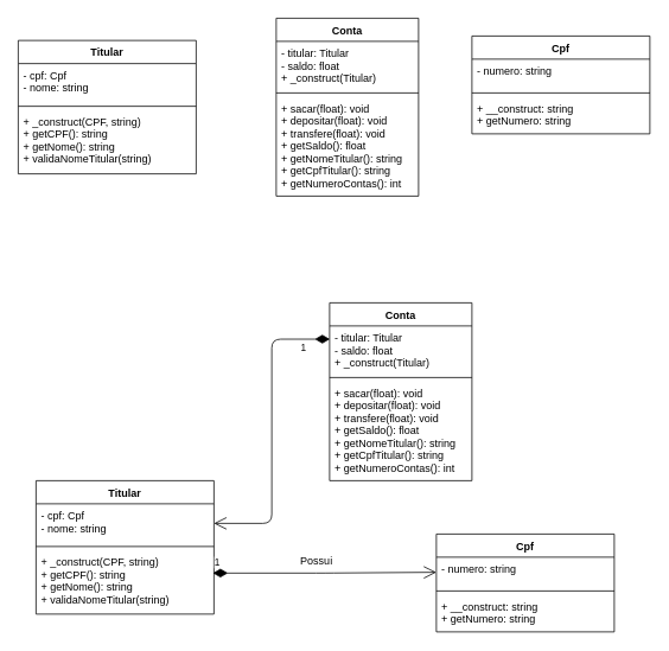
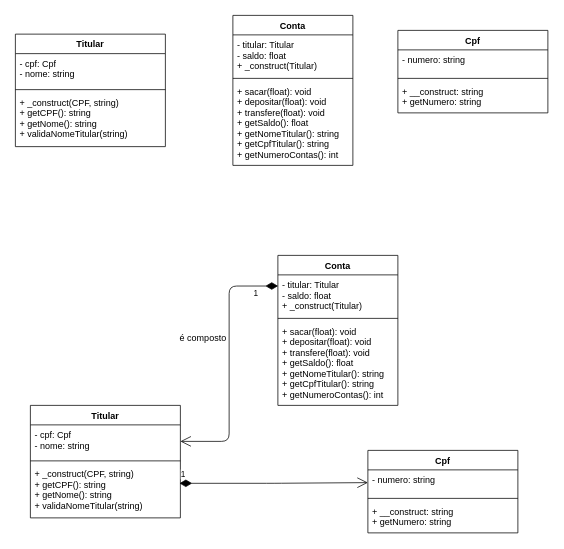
+ <mxCell id="28" value="é composto" style="text;html=1;align=center;verticalAlign=middle;resizable=0;points=[];autosize=1;" vertex="1" parent="1"><mxGeometry x="230" y="440" width="80" height="20" as="geometry" /></mxCell>
- <mxCell id="29" value="Possui" style="text;html=1;align=center;verticalAlign=middle;resizable=0;points=[];autosize=1;" vertex="1" parent="1"><mxGeometry x="330" y="620" width="50" height="20" as="geometry" /></mxCell>
